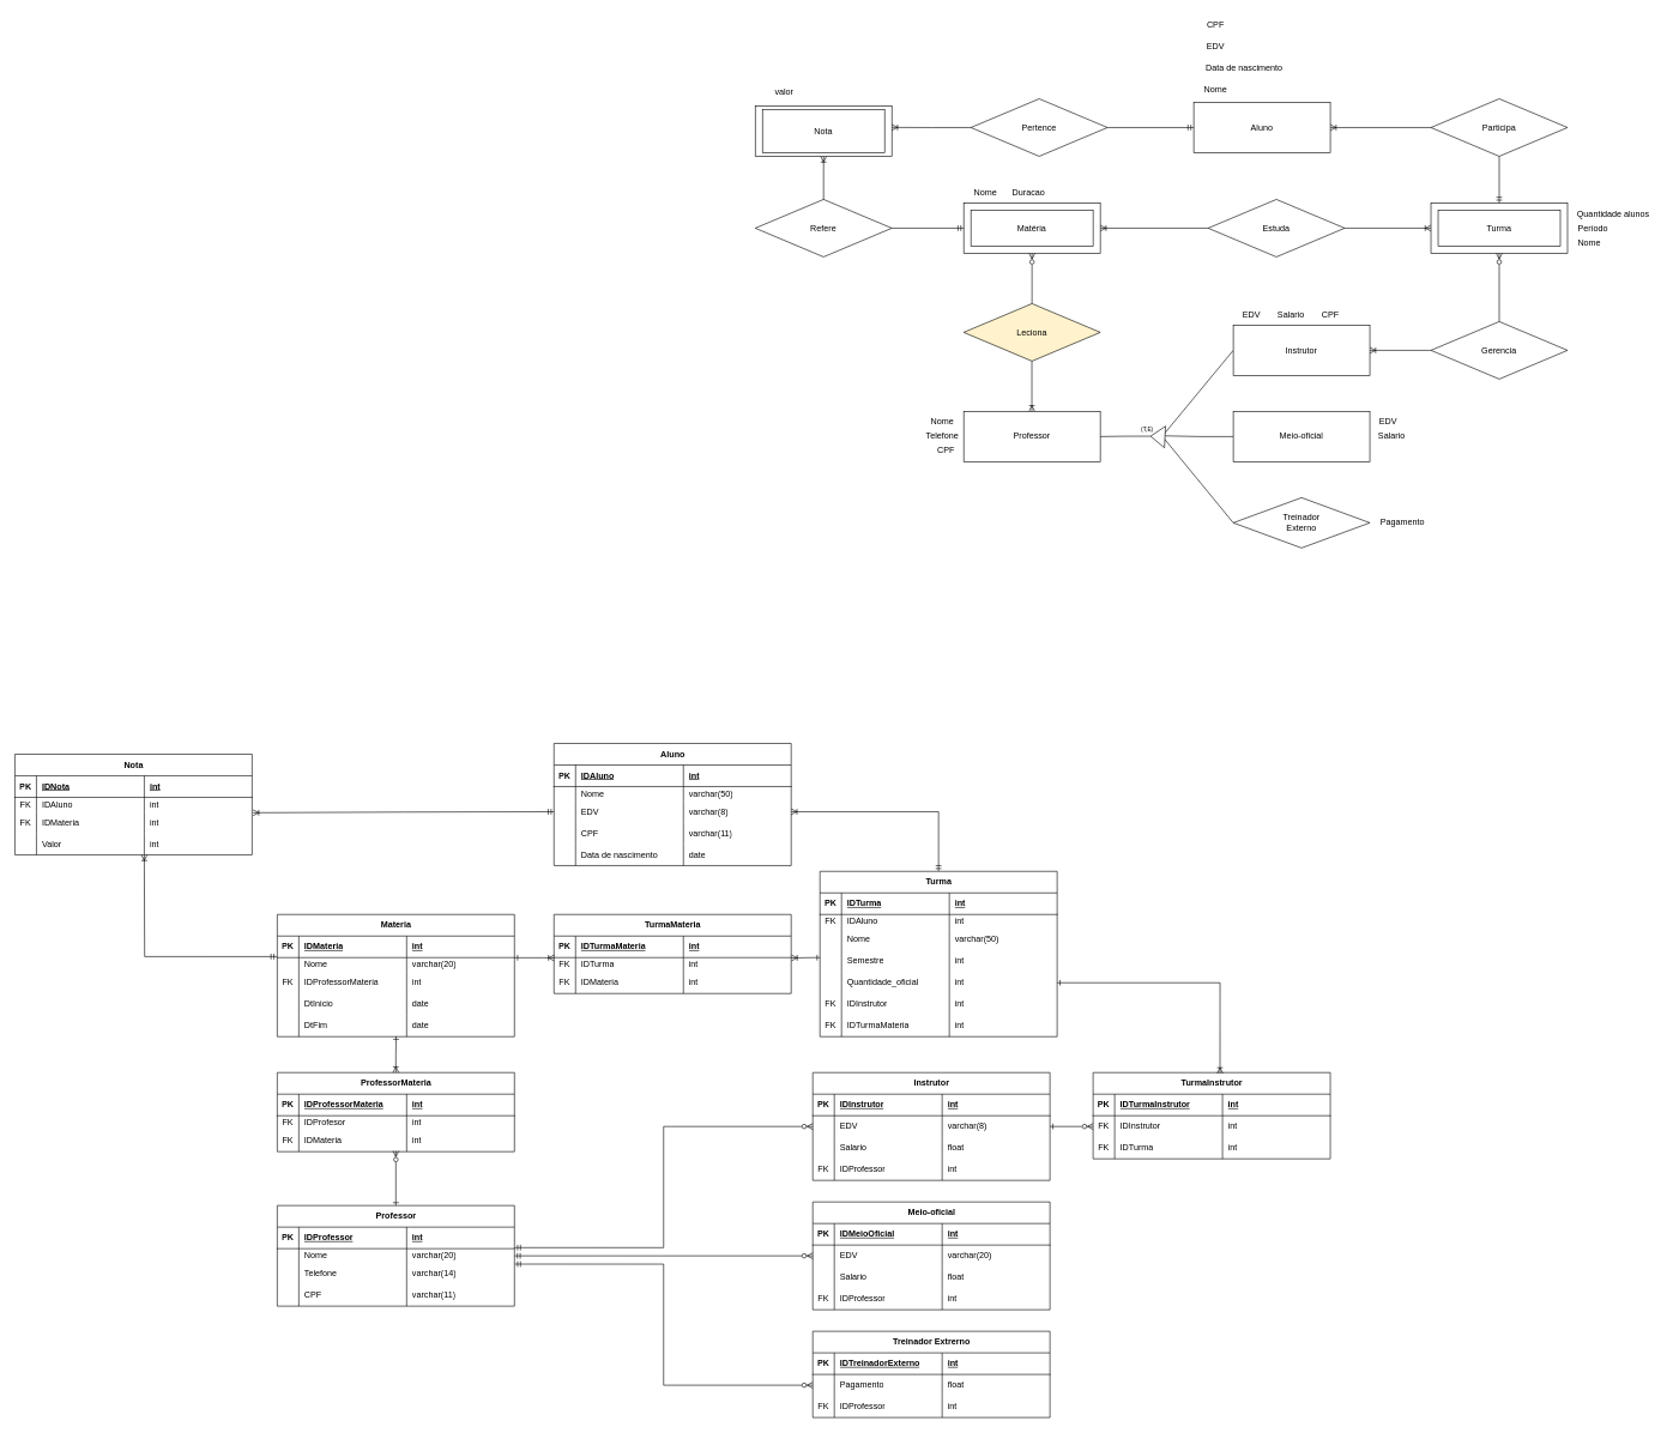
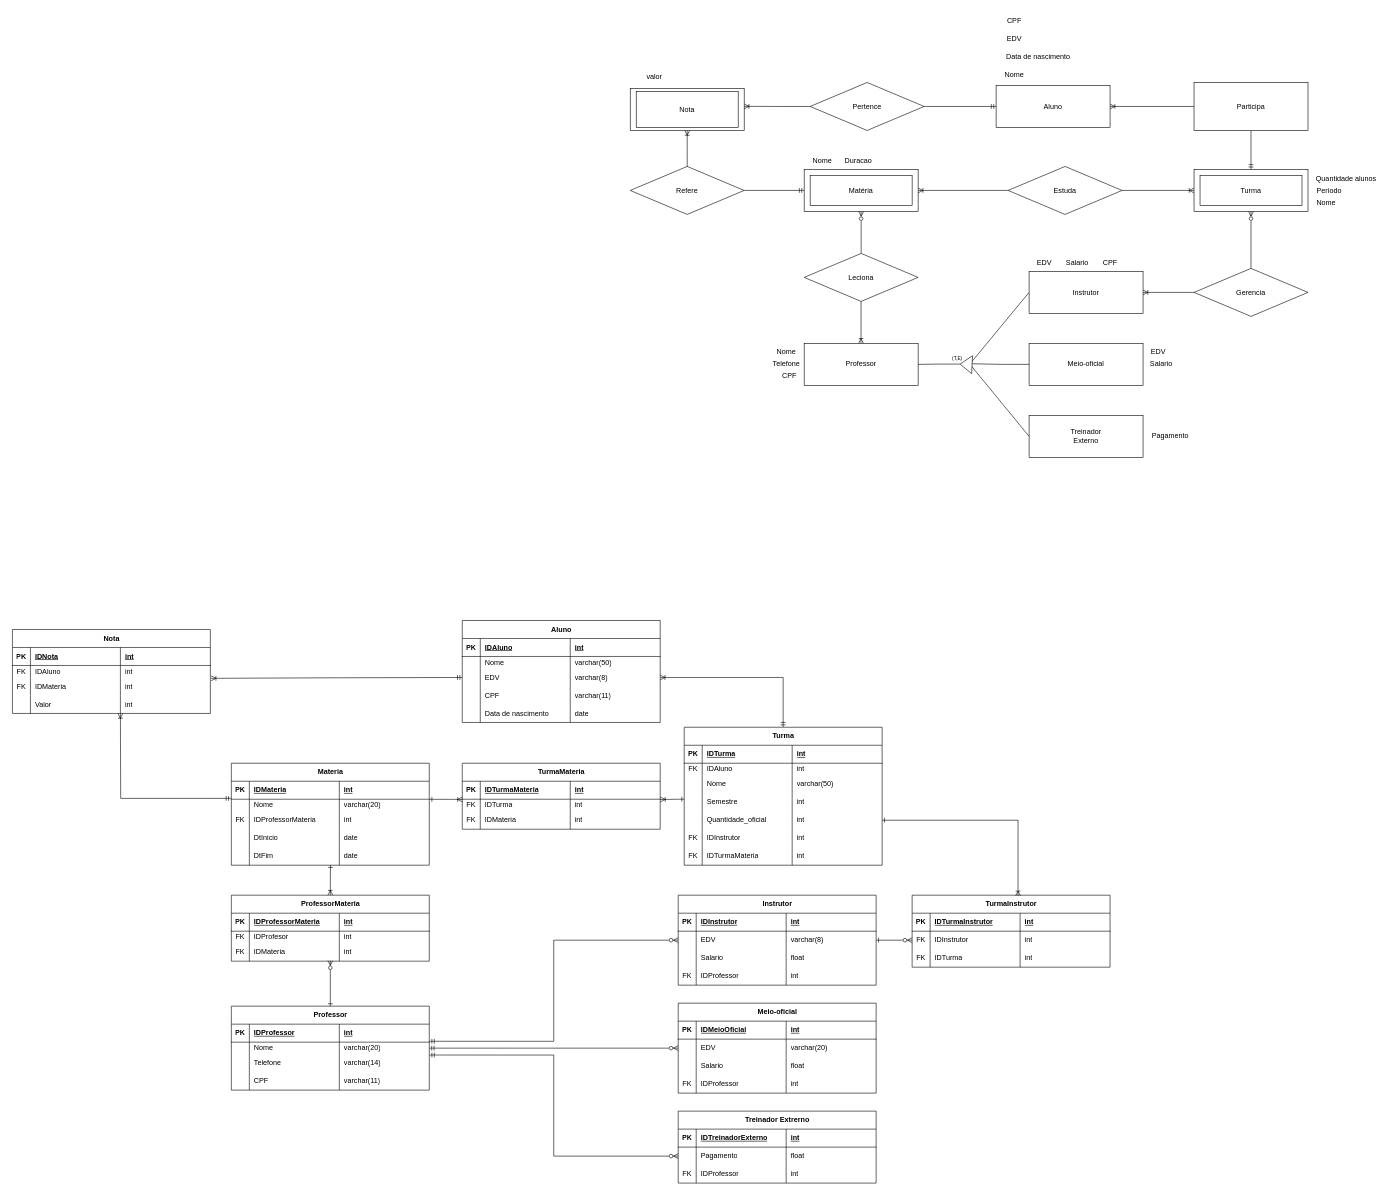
- <mxCell id="23" value="Participa" style="rhombus;whiteSpace=wrap;html=1;" vertex="1" parent="1"><mxGeometry x="1990" y="137" width="190" height="80" as="geometry" /></mxCell>
+ <mxCell id="23" value="Participa" style="whiteSpace=wrap;html=1;rounded=0;" vertex="1" parent="1"><mxGeometry x="1990" y="137" width="190" height="80" as="geometry" /></mxCell>
- <mxCell id="27" value="Leciona" style="rhombus;whiteSpace=wrap;html=1;fillColor=#fff2cc;" vertex="1" parent="1"><mxGeometry x="1340" y="422" width="190" height="80" as="geometry" /></mxCell>
+ <mxCell id="27" value="Leciona" style="rhombus;whiteSpace=wrap;html=1;" vertex="1" parent="1"><mxGeometry x="1340" y="422" width="190" height="80" as="geometry" /></mxCell>
- <mxCell id="8" value="Treinador&lt;div&gt;Externo&lt;/div&gt;" style="rhombus;whiteSpace=wrap;html=1;" vertex="1" parent="1"><mxGeometry x="1715" y="692" width="190" height="70" as="geometry" /></mxCell>
+ <mxCell id="8" value="Treinador&lt;div&gt;Externo&lt;/div&gt;" style="rounded=0;whiteSpace=wrap;html=1;" vertex="1" parent="1"><mxGeometry x="1715" y="692" width="190" height="70" as="geometry" /></mxCell>
